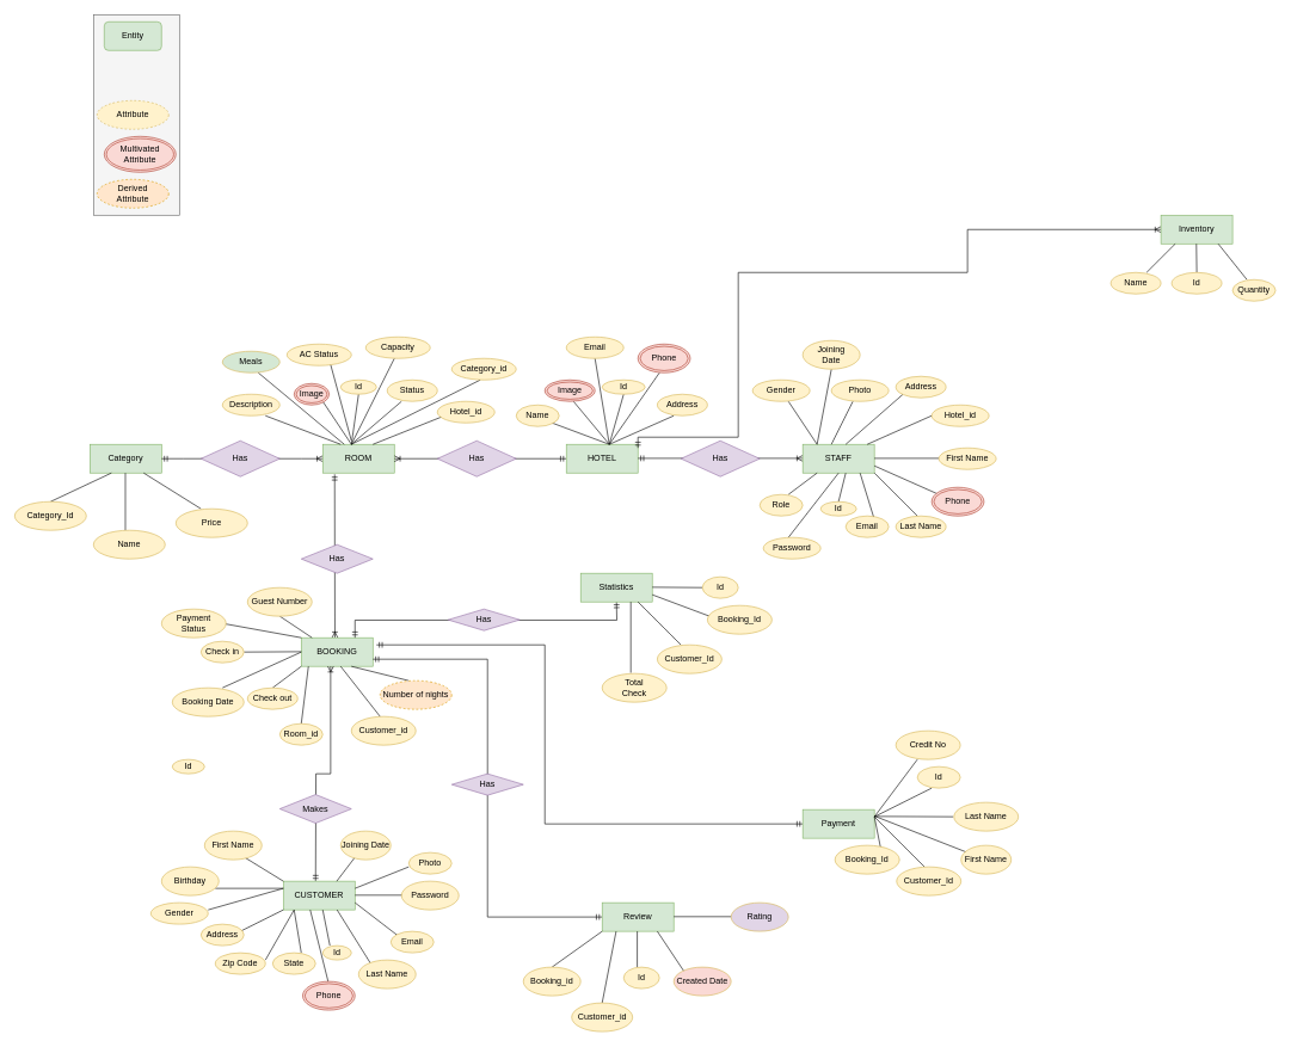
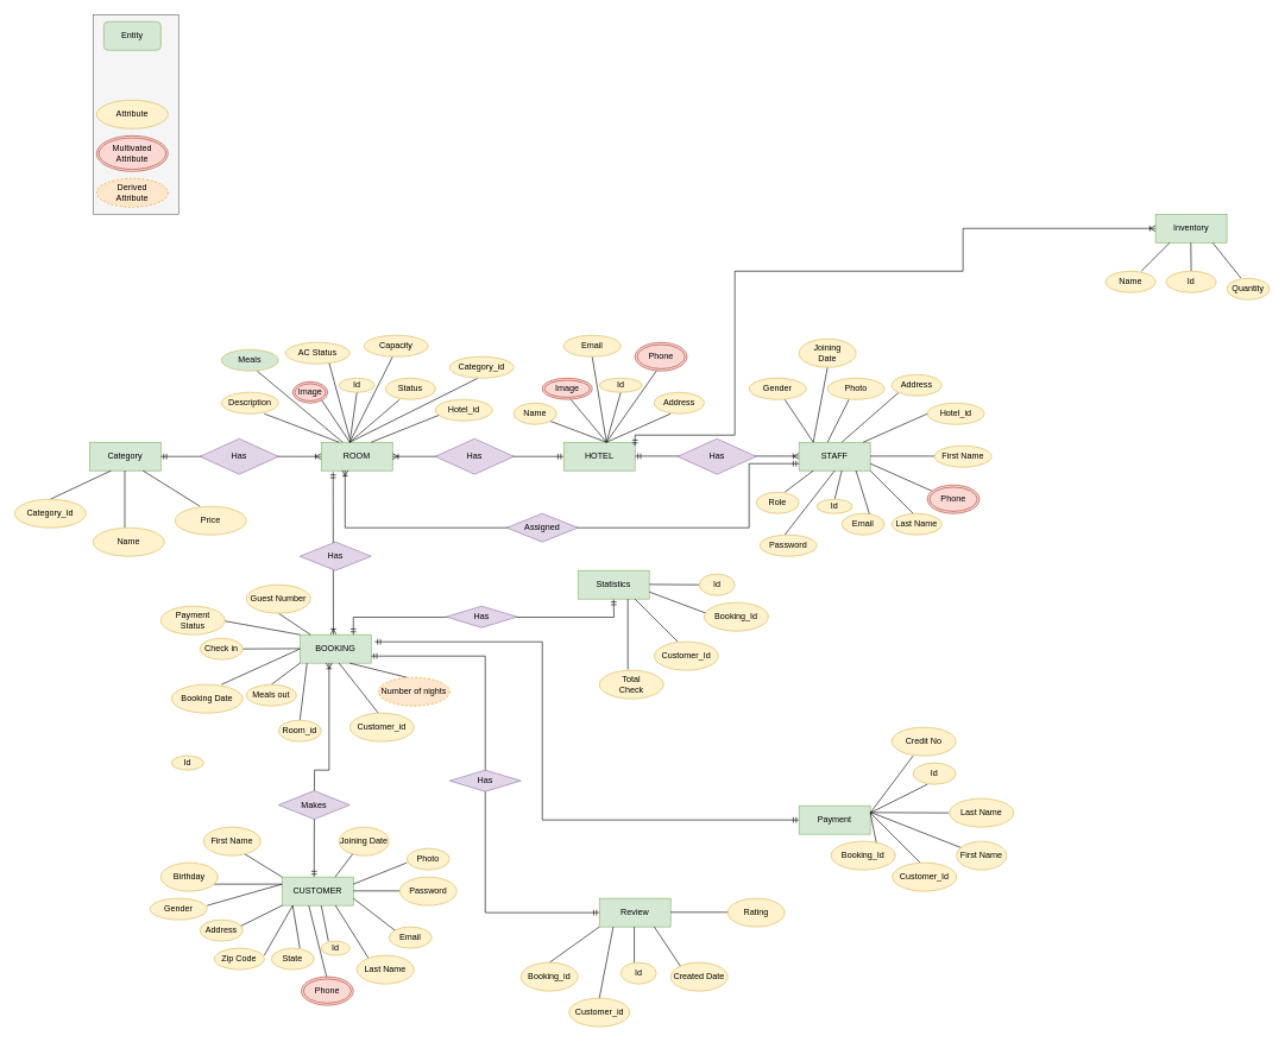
- <mxCell id="4" value="Attribute" style="ellipse;whiteSpace=wrap;html=1;align=center;fillColor=#fff2cc;strokeColor=#d6b656;dashed=1;" vertex="1" parent="1"><mxGeometry x="135" y="140" width="100" height="40" as="geometry" /></mxCell>
+ <mxCell id="4" value="Attribute" style="ellipse;whiteSpace=wrap;html=1;align=center;fillColor=#fff2cc;strokeColor=#d6b656;" vertex="1" parent="1"><mxGeometry x="135" y="140" width="100" height="40" as="geometry" /></mxCell>
- <mxCell id="5" value="Multivated&lt;br&gt;Attribute" style="ellipse;shape=doubleEllipse;margin=3;whiteSpace=wrap;html=1;align=center;fillColor=#fad9d5;strokeColor=#ae4132;" vertex="1" parent="1"><mxGeometry x="145" y="190" width="100" height="50" as="geometry" /></mxCell>
+ <mxCell id="5" value="Multivated&lt;br&gt;Attribute" style="ellipse;shape=doubleEllipse;margin=3;whiteSpace=wrap;html=1;align=center;fillColor=#fad9d5;strokeColor=#ae4132;" vertex="1" parent="1"><mxGeometry x="135" y="190" width="100" height="50" as="geometry" /></mxCell>
+ <mxCell id="77" value="" style="edgeStyle=orthogonalEdgeStyle;fontSize=12;html=1;endArrow=ERoneToMany;startArrow=ERmandOne;rounded=0;exitX=0;exitY=0.75;exitDx=0;exitDy=0;entryX=0.334;entryY=0.985;entryDx=0;entryDy=0;entryPerimeter=0;elbow=vertical;" edge="1" parent="1" source="22" target="16"><mxGeometry width="100" height="100" relative="1" as="geometry"><mxPoint x="850" y="800" as="sourcePoint" /><mxPoint x="950" y="700" as="targetPoint" /><Array as="points"><mxPoint x="1050" y="650" /><mxPoint x="1050" y="740" /><mxPoint x="483" y="740" /></Array></mxGeometry></mxCell>
+ <mxCell id="78" value="Assigned" style="shape=rhombus;perimeter=rhombusPerimeter;whiteSpace=wrap;html=1;align=center;fillColor=#e1d5e7;strokeColor=#9673a6;" vertex="1" parent="1"><mxGeometry x="710" y="720" width="100" height="40" as="geometry" /></mxCell>
- <mxCell id="95" value="Check out" style="ellipse;whiteSpace=wrap;html=1;align=center;fillColor=#fff2cc;strokeColor=#d6b656;" vertex="1" parent="1"><mxGeometry x="345" y="960" width="70" height="30" as="geometry" /></mxCell>
+ <mxCell id="95" value="Meals out" style="ellipse;whiteSpace=wrap;html=1;align=center;fillColor=#fff2cc;strokeColor=#d6b656;" vertex="1" parent="1"><mxGeometry x="345" y="960" width="70" height="30" as="geometry" /></mxCell>
- <mxCell id="151" value="Rating" style="ellipse;whiteSpace=wrap;html=1;align=center;fillColor=#e1d5e7;strokeColor=#d6b656;" vertex="1" parent="1"><mxGeometry x="1020" y="1260" width="80" height="40" as="geometry" /></mxCell>
+ <mxCell id="151" value="Rating" style="ellipse;whiteSpace=wrap;html=1;align=center;fillColor=#fff2cc;strokeColor=#d6b656;" vertex="1" parent="1"><mxGeometry x="1020" y="1260" width="80" height="40" as="geometry" /></mxCell>
- <mxCell id="150" value="Created Date" style="ellipse;whiteSpace=wrap;html=1;align=center;fillColor=#fad9d5;strokeColor=#d6b656;" vertex="1" parent="1"><mxGeometry x="940" y="1350" width="80" height="40" as="geometry" /></mxCell>
+ <mxCell id="150" value="Created Date" style="ellipse;whiteSpace=wrap;html=1;align=center;fillColor=#fff2cc;strokeColor=#d6b656;" vertex="1" parent="1"><mxGeometry x="940" y="1350" width="80" height="40" as="geometry" /></mxCell>
